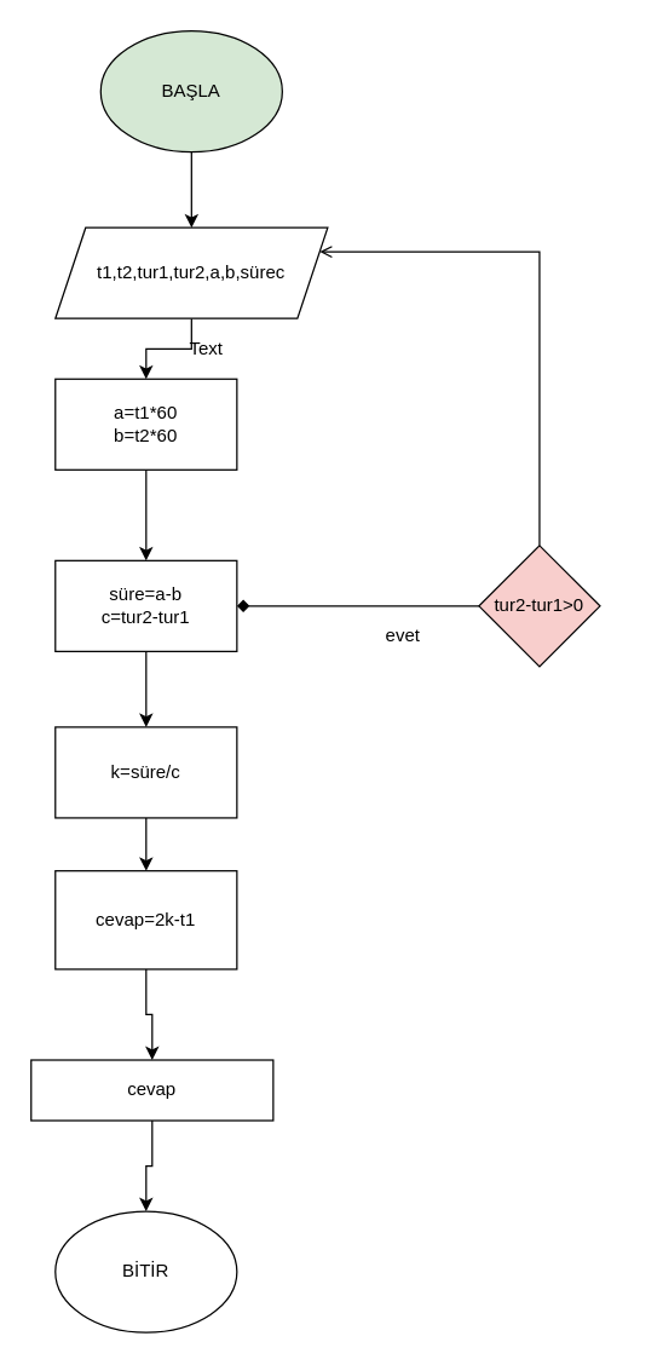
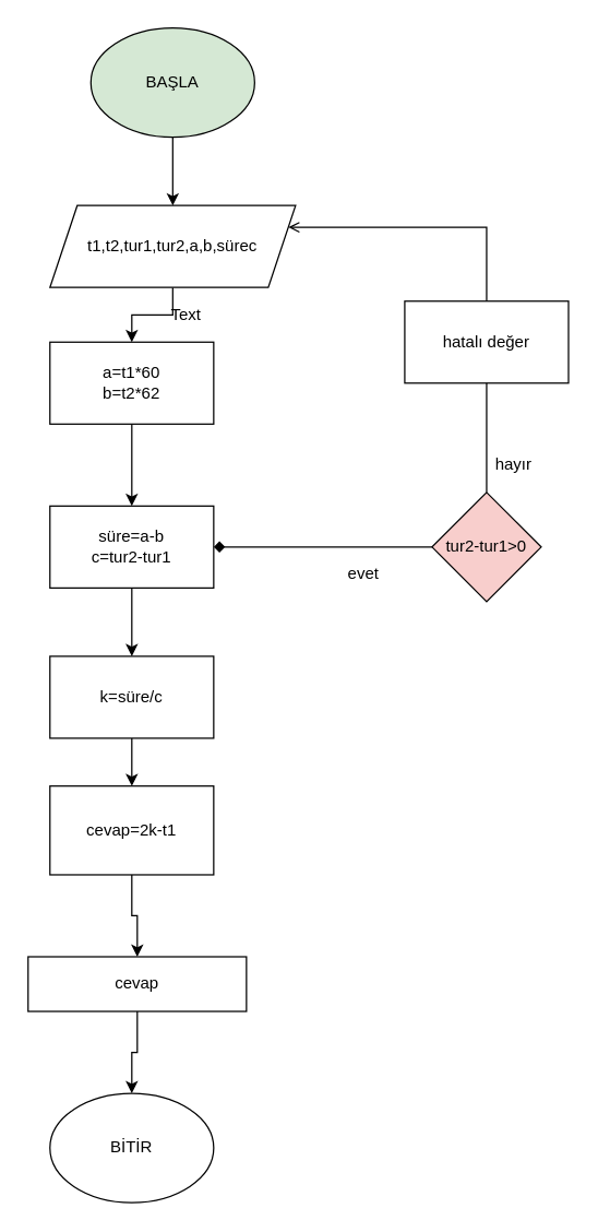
+ <mxCell id="15" value="hatalı değer" style="rounded=0;whiteSpace=wrap;html=1;" vertex="1" parent="1"><mxGeometry x="296" y="220" width="120" height="60" as="geometry" /></mxCell>
- <mxCell id="7" value="a=t1*60&lt;br&gt;b=t2*60" style="rounded=0;whiteSpace=wrap;html=1;" vertex="1" parent="1"><mxGeometry x="36" y="250" width="120" height="60" as="geometry" /></mxCell>
+ <mxCell id="7" value="a=t1*60&lt;br&gt;b=t2*62" style="rounded=0;whiteSpace=wrap;html=1;" vertex="1" parent="1"><mxGeometry x="36" y="250" width="120" height="60" as="geometry" /></mxCell>
+ <mxCell id="16" value="hayır" style="text;html=1;strokeColor=none;fillColor=none;align=center;verticalAlign=middle;whiteSpace=wrap;rounded=0;" vertex="1" parent="1"><mxGeometry x="356" y="330" width="40" height="20" as="geometry" /></mxCell>
